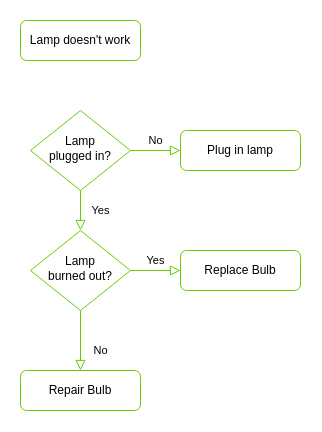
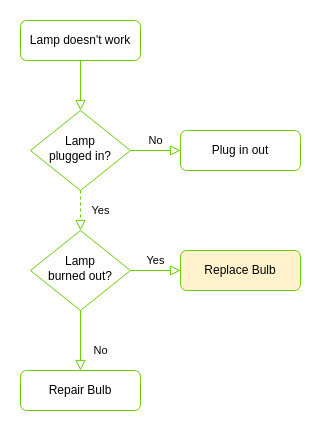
+ <mxCell id="2" value="" style="rounded=0;html=1;jettySize=auto;orthogonalLoop=1;fontSize=11;endArrow=block;endFill=0;endSize=8;strokeWidth=1;shadow=0;labelBackgroundColor=none;edgeStyle=orthogonalEdgeStyle;strokeColor=#66CC00;" edge="1" source="12" target="3" parent="1"><mxGeometry relative="1" as="geometry" /></mxCell>
- <mxCell id="8" value="Plug in lamp" style="rounded=1;whiteSpace=wrap;html=1;fontSize=12;glass=0;strokeWidth=1;shadow=0;strokeColor=#66CC00;" vertex="1" parent="1"><mxGeometry x="180" y="130" width="120" height="40" as="geometry" /></mxCell>
+ <mxCell id="8" value="Plug in out" style="rounded=1;whiteSpace=wrap;html=1;fontSize=12;glass=0;strokeWidth=1;shadow=0;strokeColor=#66CC00;" vertex="1" parent="1"><mxGeometry x="180" y="130" width="120" height="40" as="geometry" /></mxCell>
- <mxCell id="4" value="Yes" style="rounded=0;html=1;jettySize=auto;orthogonalLoop=1;fontSize=11;endArrow=block;endFill=0;endSize=8;strokeWidth=1;shadow=0;labelBackgroundColor=none;edgeStyle=orthogonalEdgeStyle;strokeColor=#66CC00;" edge="1" source="3" target="10" parent="1"><mxGeometry y="20" relative="1" as="geometry"><mxPoint as="offset" /></mxGeometry></mxCell>
+ <mxCell id="4" value="Yes" style="rounded=0;html=1;jettySize=auto;orthogonalLoop=1;fontSize=11;endArrow=block;endFill=0;endSize=8;strokeWidth=1;shadow=0;labelBackgroundColor=none;edgeStyle=orthogonalEdgeStyle;strokeColor=#66CC00;dashed=1;" edge="1" source="3" target="10" parent="1"><mxGeometry y="20" relative="1" as="geometry"><mxPoint as="offset" /></mxGeometry></mxCell>
- <mxCell id="7" value="Replace Bulb" style="rounded=1;whiteSpace=wrap;html=1;fontSize=12;glass=0;strokeWidth=1;shadow=0;strokeColor=#66CC00;" vertex="1" parent="1"><mxGeometry x="180" y="250" width="120" height="40" as="geometry" /></mxCell>
+ <mxCell id="7" value="Replace Bulb" style="rounded=1;whiteSpace=wrap;html=1;fontSize=12;glass=0;strokeWidth=1;shadow=0;strokeColor=#66CC00;fillColor=#fff2cc;" vertex="1" parent="1"><mxGeometry x="180" y="250" width="120" height="40" as="geometry" /></mxCell>
